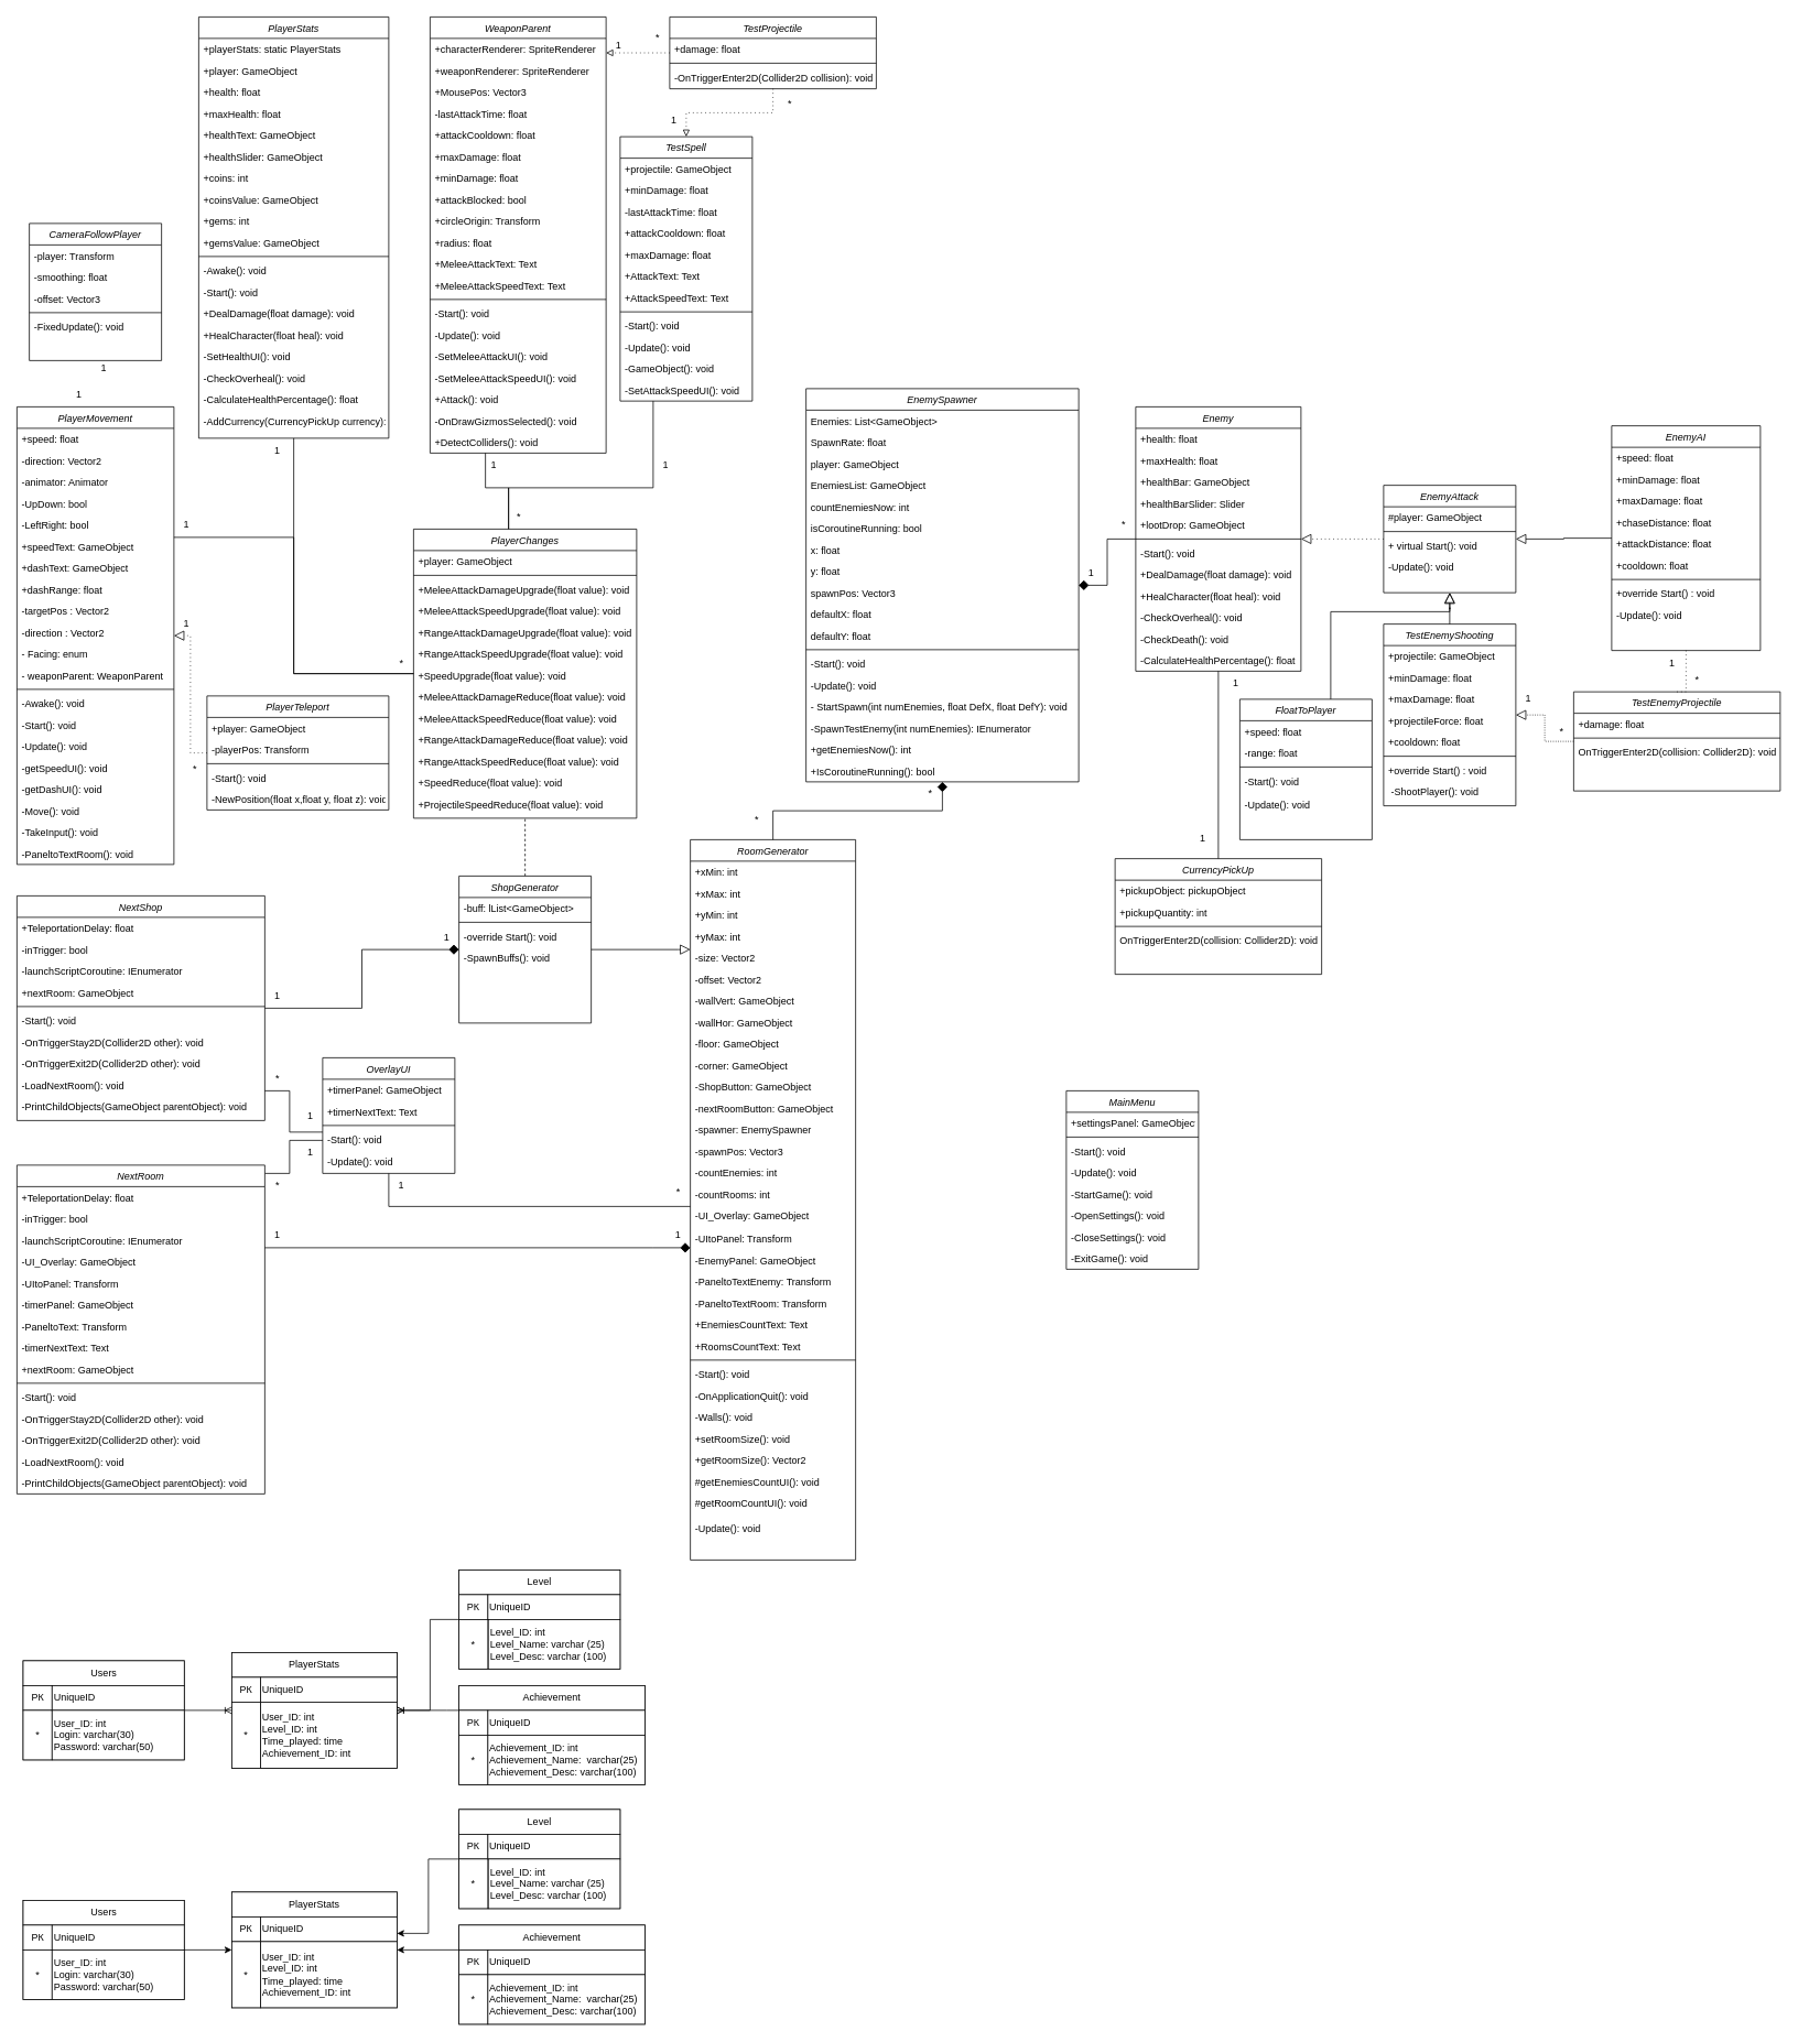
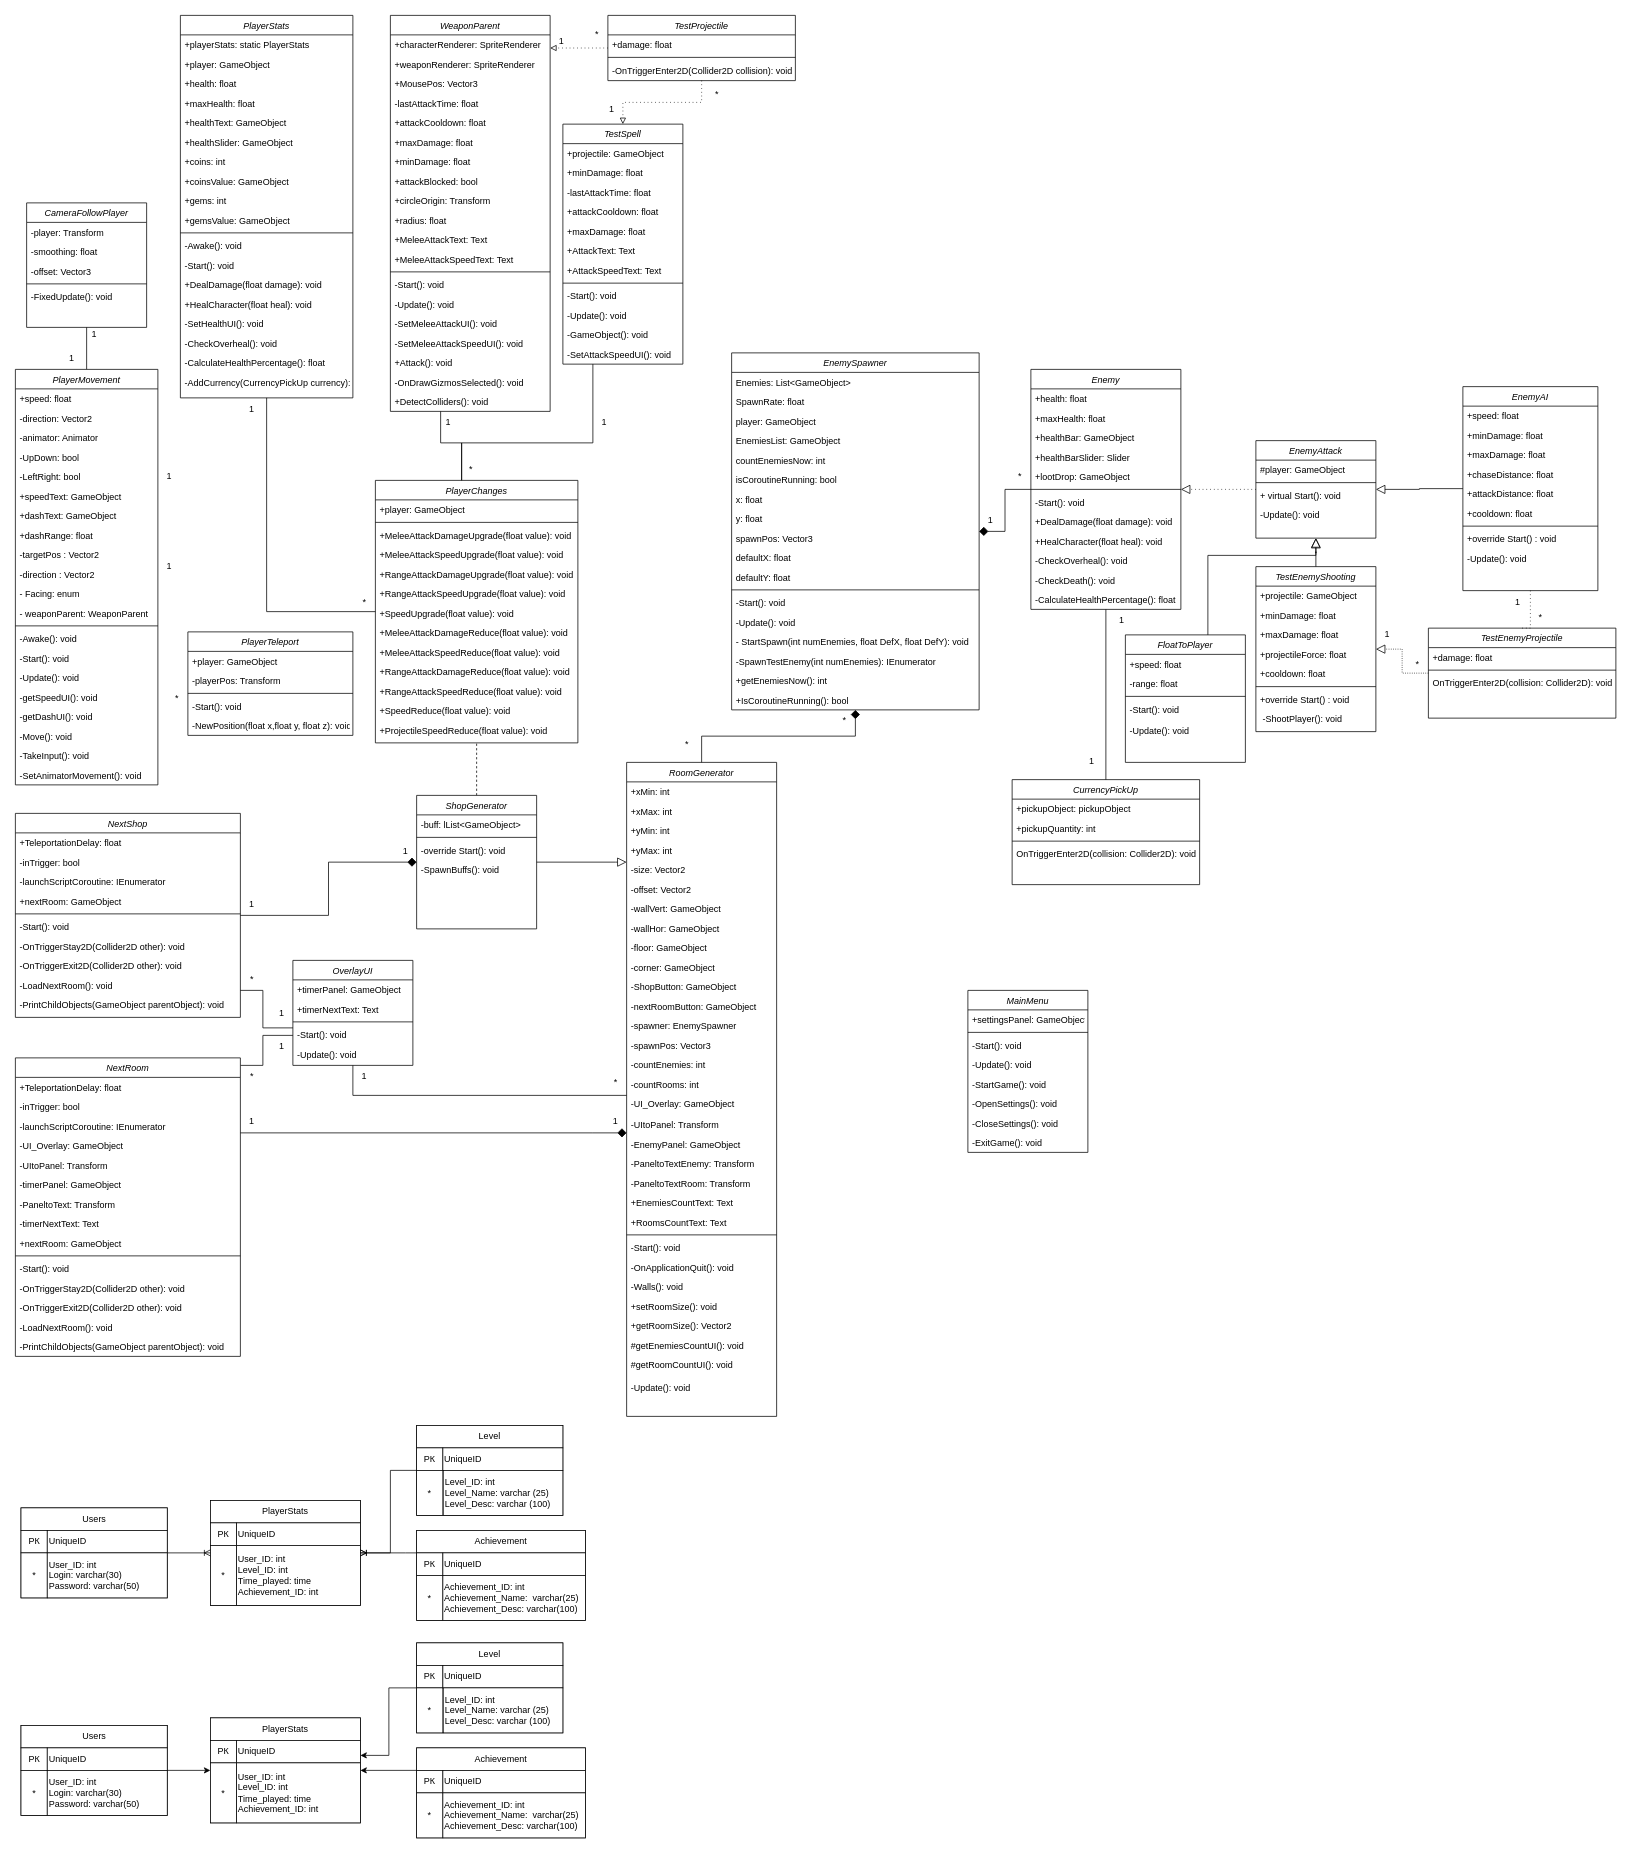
+ <mxCell id="2" value="" style="edgeStyle=orthogonalEdgeStyle;rounded=0;orthogonalLoop=1;jettySize=auto;html=1;endArrow=none;endFill=0;" parent="1" source="131" target="4" edge="1"><mxGeometry relative="1" as="geometry"><mxPoint x="170" y="460" as="targetPoint" /></mxGeometry></mxCell>
- <mxCell id="224" value="" style="edgeStyle=orthogonalEdgeStyle;rounded=0;orthogonalLoop=1;jettySize=auto;html=1;endArrow=none;endFill=0;" parent="1" source="226" target="4" edge="1"><mxGeometry relative="1" as="geometry"><mxPoint x="260" y="700" as="targetPoint" /><Array as="points"><mxPoint x="355" y="815" /><mxPoint x="355" y="650" /></Array></mxGeometry></mxCell>
- <mxCell id="3" value="" style="edgeStyle=orthogonalEdgeStyle;rounded=0;orthogonalLoop=1;jettySize=auto;html=1;endArrow=block;endFill=0;endSize=10;dashed=1;dashPattern=1 4;" parent="1" source="46" target="4" edge="1"><mxGeometry relative="1" as="geometry"><mxPoint x="350" y="850" as="sourcePoint" /><mxPoint x="260" y="720" as="targetPoint" /></mxGeometry></mxCell>
- <mxCell id="25" value="-PaneltoTextRoom(): void" style="text;align=left;verticalAlign=top;spacingLeft=4;spacingRight=4;overflow=hidden;rotatable=0;points=[[0,0.5],[1,0.5]];portConstraint=eastwest;rounded=0;shadow=0;html=0;" parent="4" vertex="1"><mxGeometry y="528" width="190" height="26" as="geometry" /></mxCell>
+ <mxCell id="25" value="-SetAnimatorMovement(): void" style="text;align=left;verticalAlign=top;spacingLeft=4;spacingRight=4;overflow=hidden;rotatable=0;points=[[0,0.5],[1,0.5]];portConstraint=eastwest;rounded=0;shadow=0;html=0;" parent="4" vertex="1"><mxGeometry y="528" width="190" height="26" as="geometry" /></mxCell>
